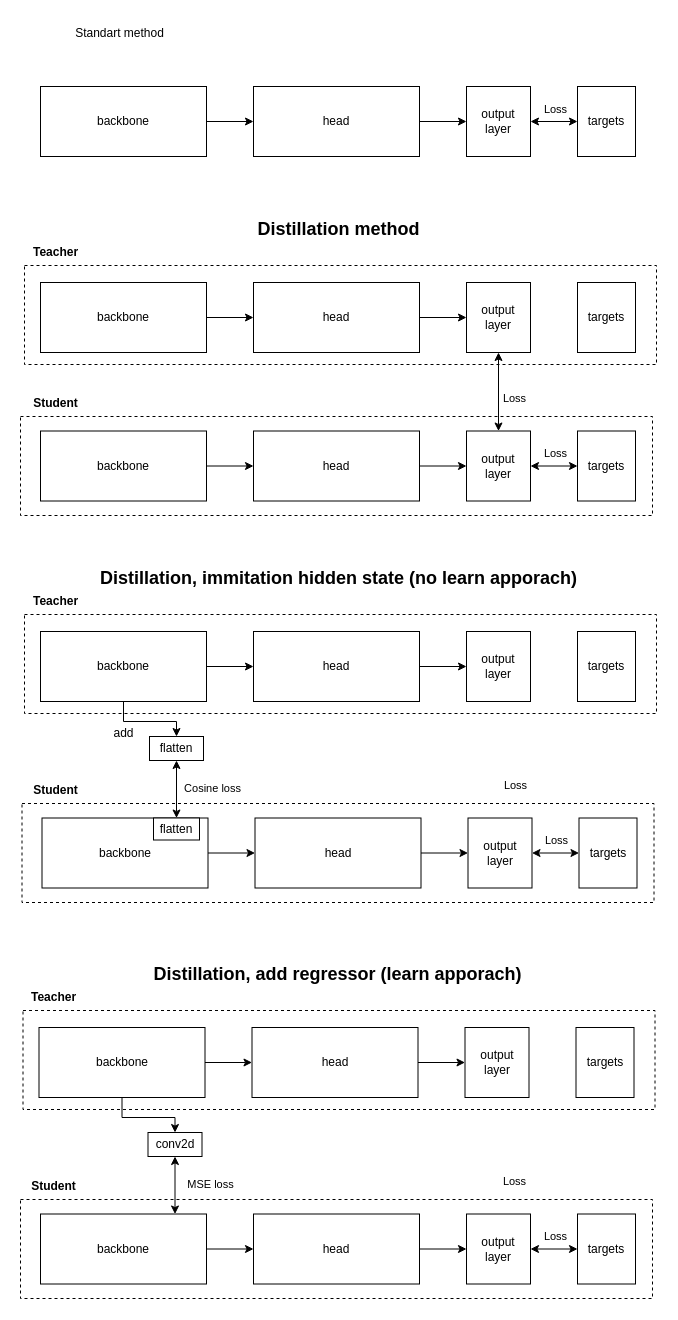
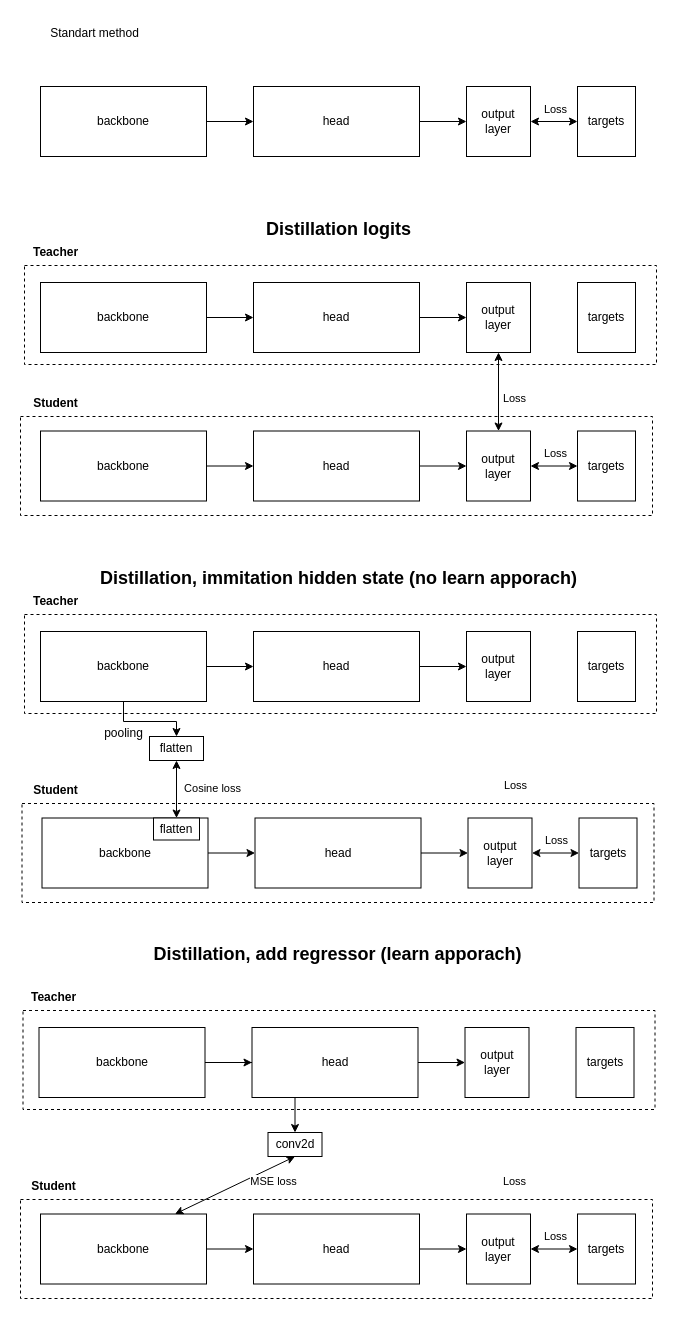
- <mxCell id="12" value="Standart method" style="text;html=1;align=center;verticalAlign=middle;resizable=0;points=[];autosize=1;strokeColor=none;fillColor=none;" vertex="1" parent="1"><mxGeometry x="65" y="20" width="107" height="26" as="geometry" /></mxCell>
+ <mxCell id="12" value="Standart method" style="text;html=1;align=center;verticalAlign=middle;resizable=0;points=[];autosize=1;strokeColor=none;fillColor=none;" vertex="1" parent="1"><mxGeometry x="40" y="20" width="107" height="26" as="geometry" /></mxCell>
- <mxCell id="19" value="&lt;font style=&quot;font-size: 18px;&quot;&gt;&lt;b&gt;Distillation method&lt;/b&gt;&lt;/font&gt;" style="text;html=1;align=center;verticalAlign=middle;resizable=0;points=[];autosize=1;strokeColor=none;fillColor=none;" vertex="1" parent="1"><mxGeometry x="256" y="212" width="163" height="34" as="geometry" /></mxCell>
+ <mxCell id="19" value="&lt;font style=&quot;font-size: 18px;&quot;&gt;&lt;b&gt;Distillation logits&lt;/b&gt;&lt;/font&gt;" style="text;html=1;align=center;verticalAlign=middle;resizable=0;points=[];autosize=1;strokeColor=none;fillColor=none;" vertex="1" parent="1"><mxGeometry x="256" y="212" width="163" height="34" as="geometry" /></mxCell>
- <mxCell id="57" value="add" style="text;html=1;align=center;verticalAlign=middle;resizable=0;points=[];autosize=1;strokeColor=none;fillColor=none;" vertex="1" parent="1"><mxGeometry x="94.5" y="720" width="57" height="26" as="geometry" /></mxCell>
+ <mxCell id="57" value="pooling" style="text;html=1;align=center;verticalAlign=middle;resizable=0;points=[];autosize=1;strokeColor=none;fillColor=none;" vertex="1" parent="1"><mxGeometry x="94.5" y="720" width="57" height="26" as="geometry" /></mxCell>
- <mxCell id="67" value="&lt;font style=&quot;font-size: 18px;&quot;&gt;&lt;b&gt;Distillation, add regressor (learn apporach)&lt;/b&gt;&lt;/font&gt;" style="text;html=1;align=center;verticalAlign=middle;resizable=0;points=[];autosize=1;strokeColor=none;fillColor=none;" vertex="1" parent="1"><mxGeometry x="143.5" y="957" width="386" height="34" as="geometry" /></mxCell>
+ <mxCell id="67" value="&lt;font style=&quot;font-size: 18px;&quot;&gt;&lt;b&gt;Distillation, add regressor (learn apporach)&lt;/b&gt;&lt;/font&gt;" style="text;html=1;align=center;verticalAlign=middle;resizable=0;points=[];autosize=1;strokeColor=none;fillColor=none;" vertex="1" parent="1"><mxGeometry x="143.5" y="937" width="386" height="34" as="geometry" /></mxCell>
- <mxCell id="79" value="conv2d" style="rounded=0;whiteSpace=wrap;html=1;" vertex="1" parent="1"><mxGeometry x="147.5" y="1132" width="54" height="24" as="geometry" /></mxCell>
+ <mxCell id="79" value="conv2d" style="rounded=0;whiteSpace=wrap;html=1;" vertex="1" parent="1"><mxGeometry x="267.5" y="1132" width="54" height="24" as="geometry" /></mxCell>
